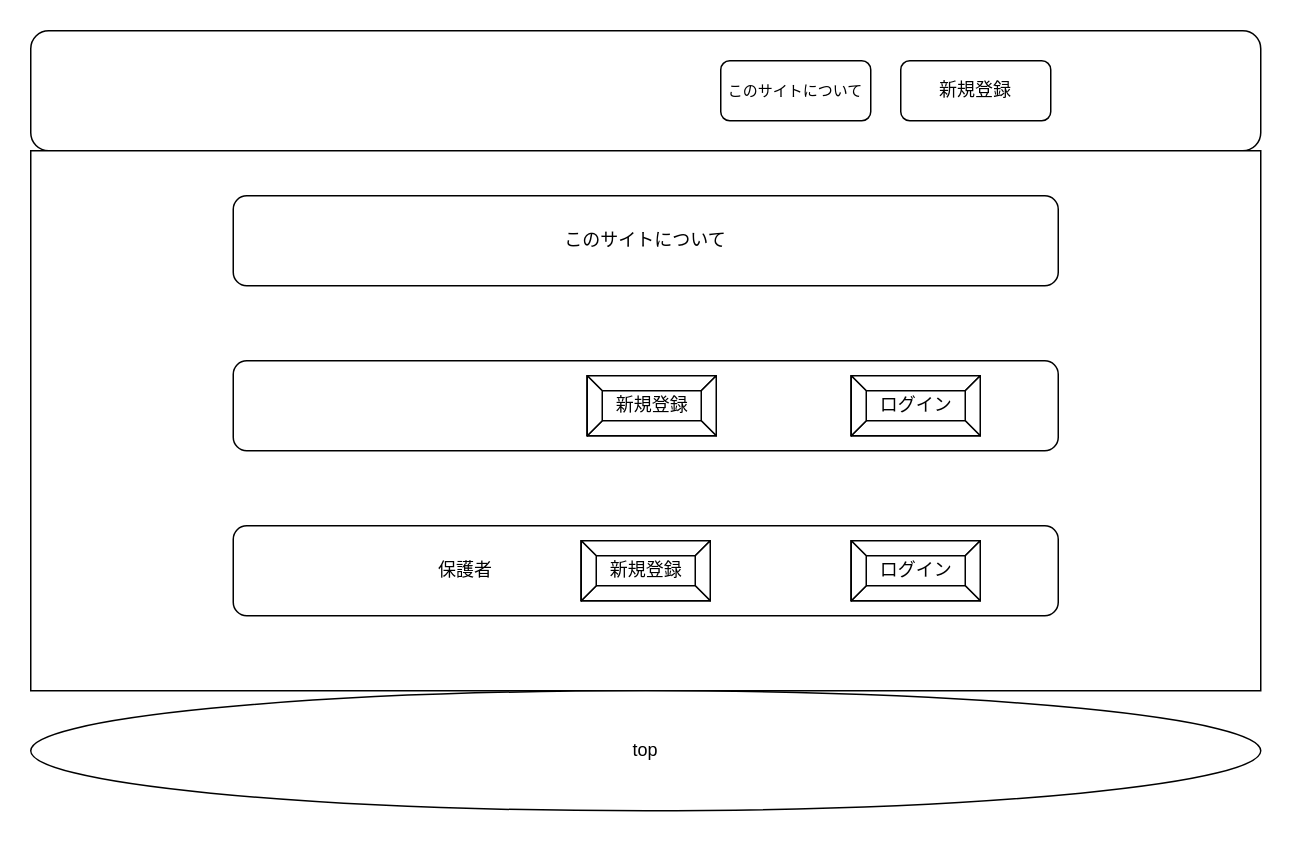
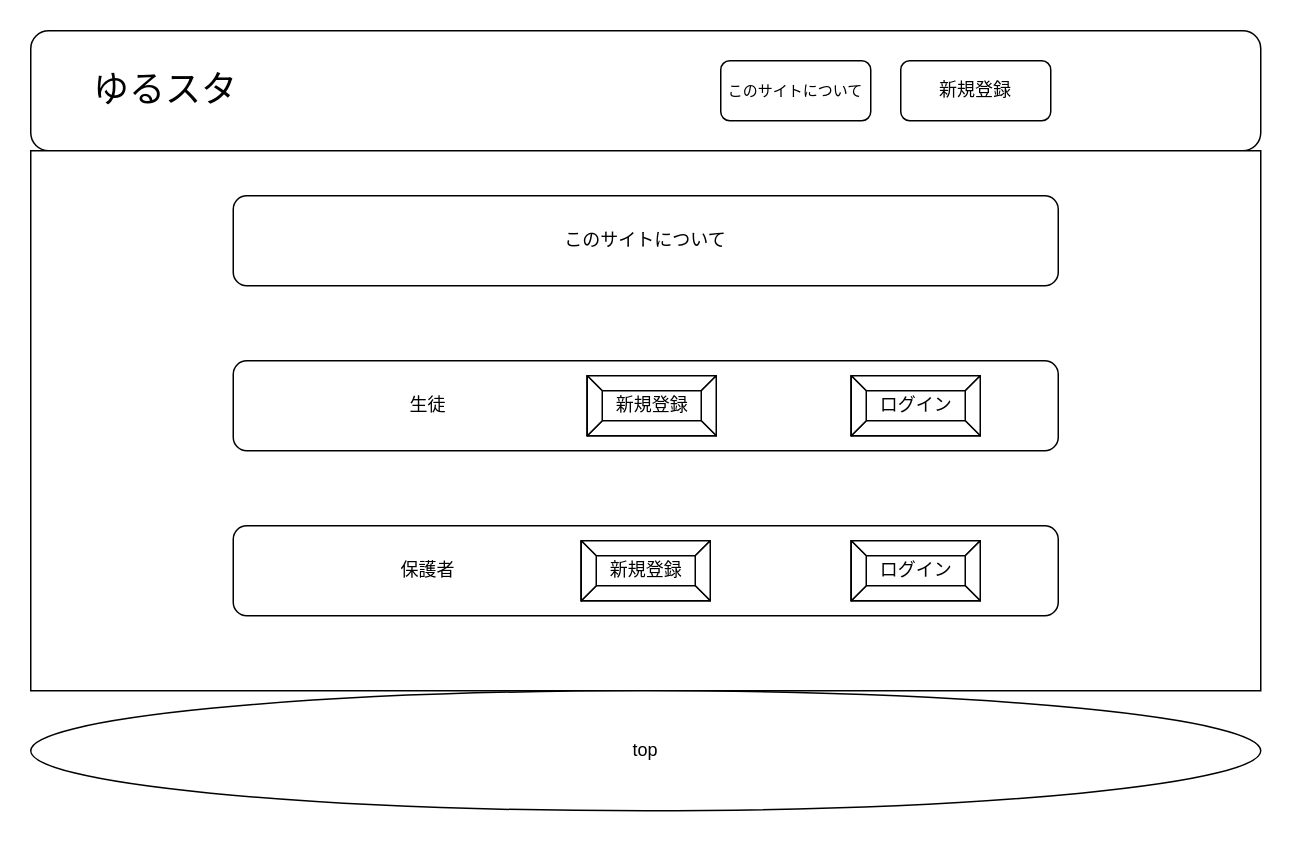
+ <mxCell id="3" value="&lt;font style=&quot;font-size: 24px&quot;&gt;ゆるスタ&lt;/font&gt;" style="text;html=1;strokeColor=none;fillColor=none;align=center;verticalAlign=middle;whiteSpace=wrap;rounded=0;" parent="1" vertex="1"><mxGeometry y="35" width="180" height="50" as="geometry" x="20" /></mxCell>
+ <mxCell id="11" value="生徒" style="text;html=1;strokeColor=none;fillColor=none;align=center;verticalAlign=middle;whiteSpace=wrap;rounded=0;" parent="1" vertex="1"><mxGeometry x="250" y="260" width="70" height="20" as="geometry" /></mxCell>
- <mxCell id="12" value="保護者" style="text;html=1;strokeColor=none;fillColor=none;align=center;verticalAlign=middle;whiteSpace=wrap;rounded=0;" parent="1" vertex="1"><mxGeometry x="275" y="370" width="70" height="20" as="geometry" /></mxCell>
+ <mxCell id="12" value="保護者" style="text;html=1;strokeColor=none;fillColor=none;align=center;verticalAlign=middle;whiteSpace=wrap;rounded=0;" parent="1" vertex="1"><mxGeometry x="250" y="370" width="70" height="20" as="geometry" /></mxCell>
